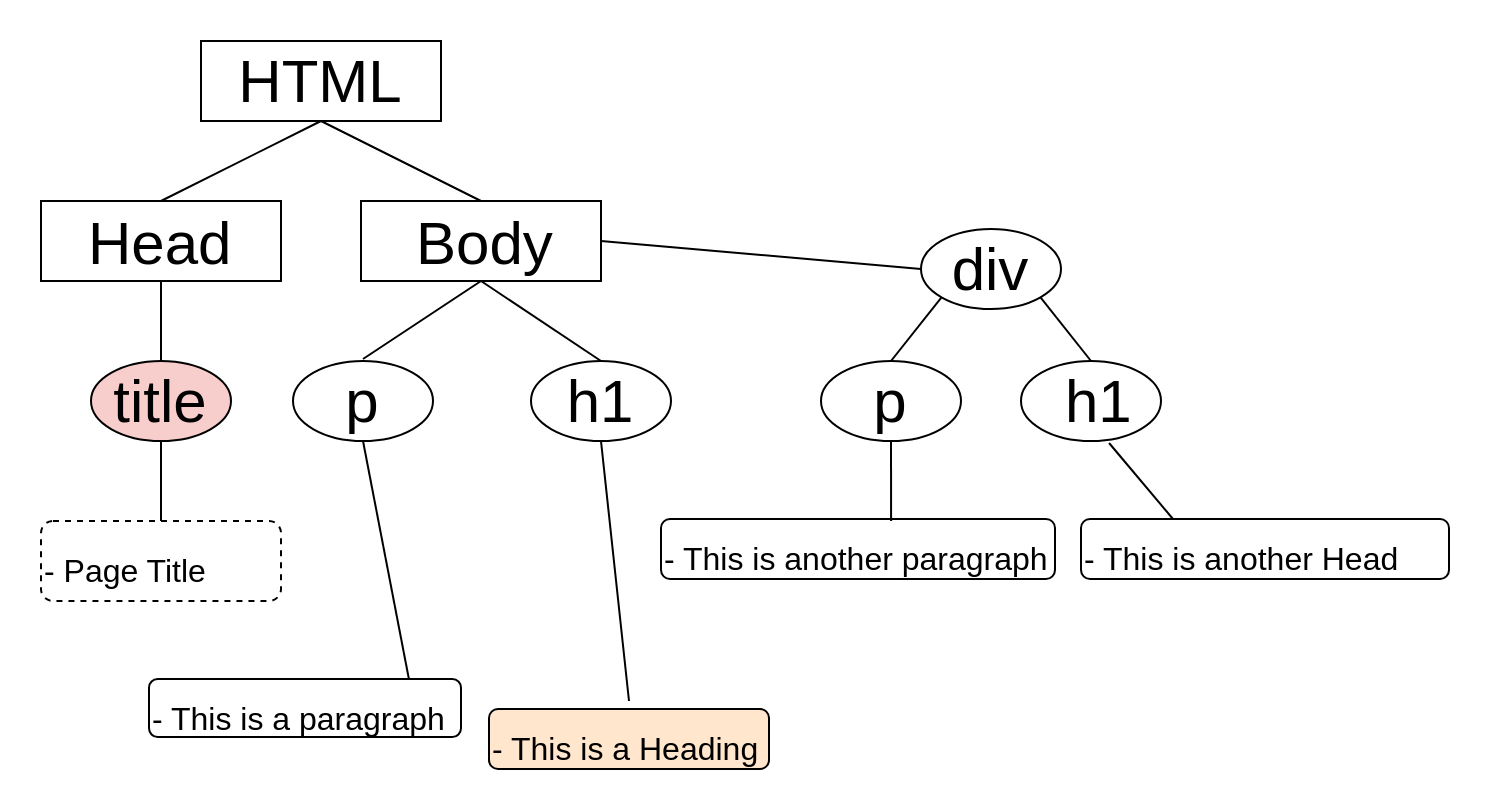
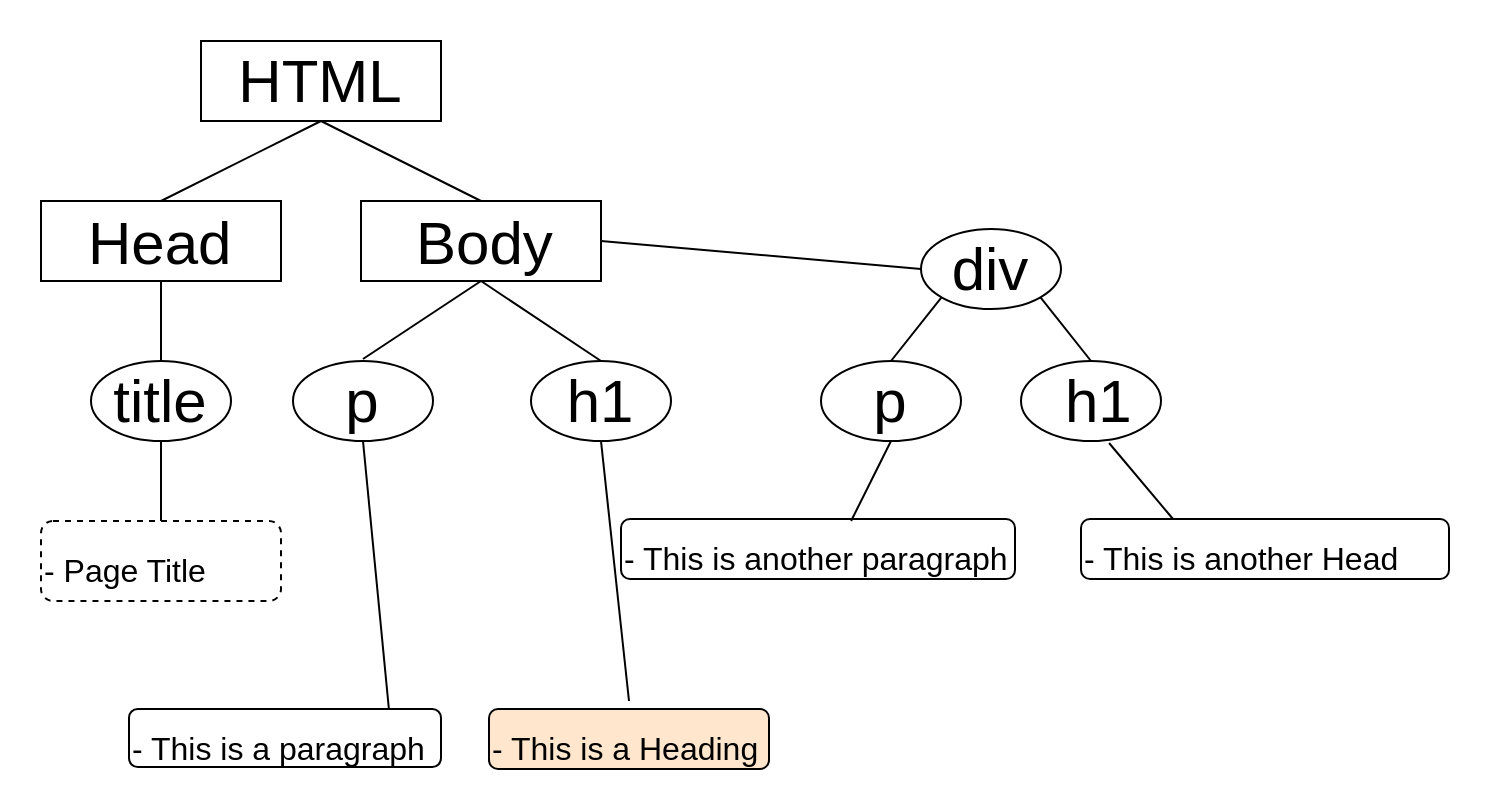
- <mxCell id="15" value="title" style="ellipse;whiteSpace=wrap;html=1;fontSize=30;fillColor=#f8cecc;" vertex="1" parent="1"><mxGeometry x="45" y="180" width="70" height="40" as="geometry" /></mxCell>
+ <mxCell id="15" value="title" style="ellipse;whiteSpace=wrap;html=1;fontSize=30;" vertex="1" parent="1"><mxGeometry x="45" y="180" width="70" height="40" as="geometry" /></mxCell>
- <mxCell id="28" value="&lt;font style=&quot;font-size: 16px ; line-height: 80%&quot;&gt;&lt;font style=&quot;font-size: 16px&quot;&gt;- This is another&amp;nbsp;&lt;/font&gt;paragraph&lt;/font&gt;" style="rounded=1;whiteSpace=wrap;html=1;fontSize=30;align=left;" vertex="1" parent="1"><mxGeometry x="330" y="259" width="197" height="30" as="geometry" /></mxCell>
+ <mxCell id="28" value="&lt;font style=&quot;font-size: 16px ; line-height: 80%&quot;&gt;&lt;font style=&quot;font-size: 16px&quot;&gt;- This is another&amp;nbsp;&lt;/font&gt;paragraph&lt;/font&gt;" style="rounded=1;whiteSpace=wrap;html=1;fontSize=30;align=left;" vertex="1" parent="1"><mxGeometry x="310" y="259" width="197" height="30" as="geometry" /></mxCell>
- <mxCell id="14" value="&lt;font style=&quot;font-size: 16px ; line-height: 80%&quot;&gt;&lt;font style=&quot;font-size: 16px&quot;&gt;- This is a paragraph&lt;br&gt;&lt;/font&gt;&lt;/font&gt;" style="rounded=1;whiteSpace=wrap;html=1;fontSize=30;align=left;" vertex="1" parent="1"><mxGeometry x="74" y="339" width="156" height="29" as="geometry" /></mxCell>
+ <mxCell id="14" value="&lt;font style=&quot;font-size: 16px ; line-height: 80%&quot;&gt;&lt;font style=&quot;font-size: 16px&quot;&gt;- This is a paragraph&lt;br&gt;&lt;/font&gt;&lt;/font&gt;" style="rounded=1;whiteSpace=wrap;html=1;fontSize=30;align=left;" vertex="1" parent="1"><mxGeometry x="64" y="354" width="156" height="29" as="geometry" /></mxCell>
